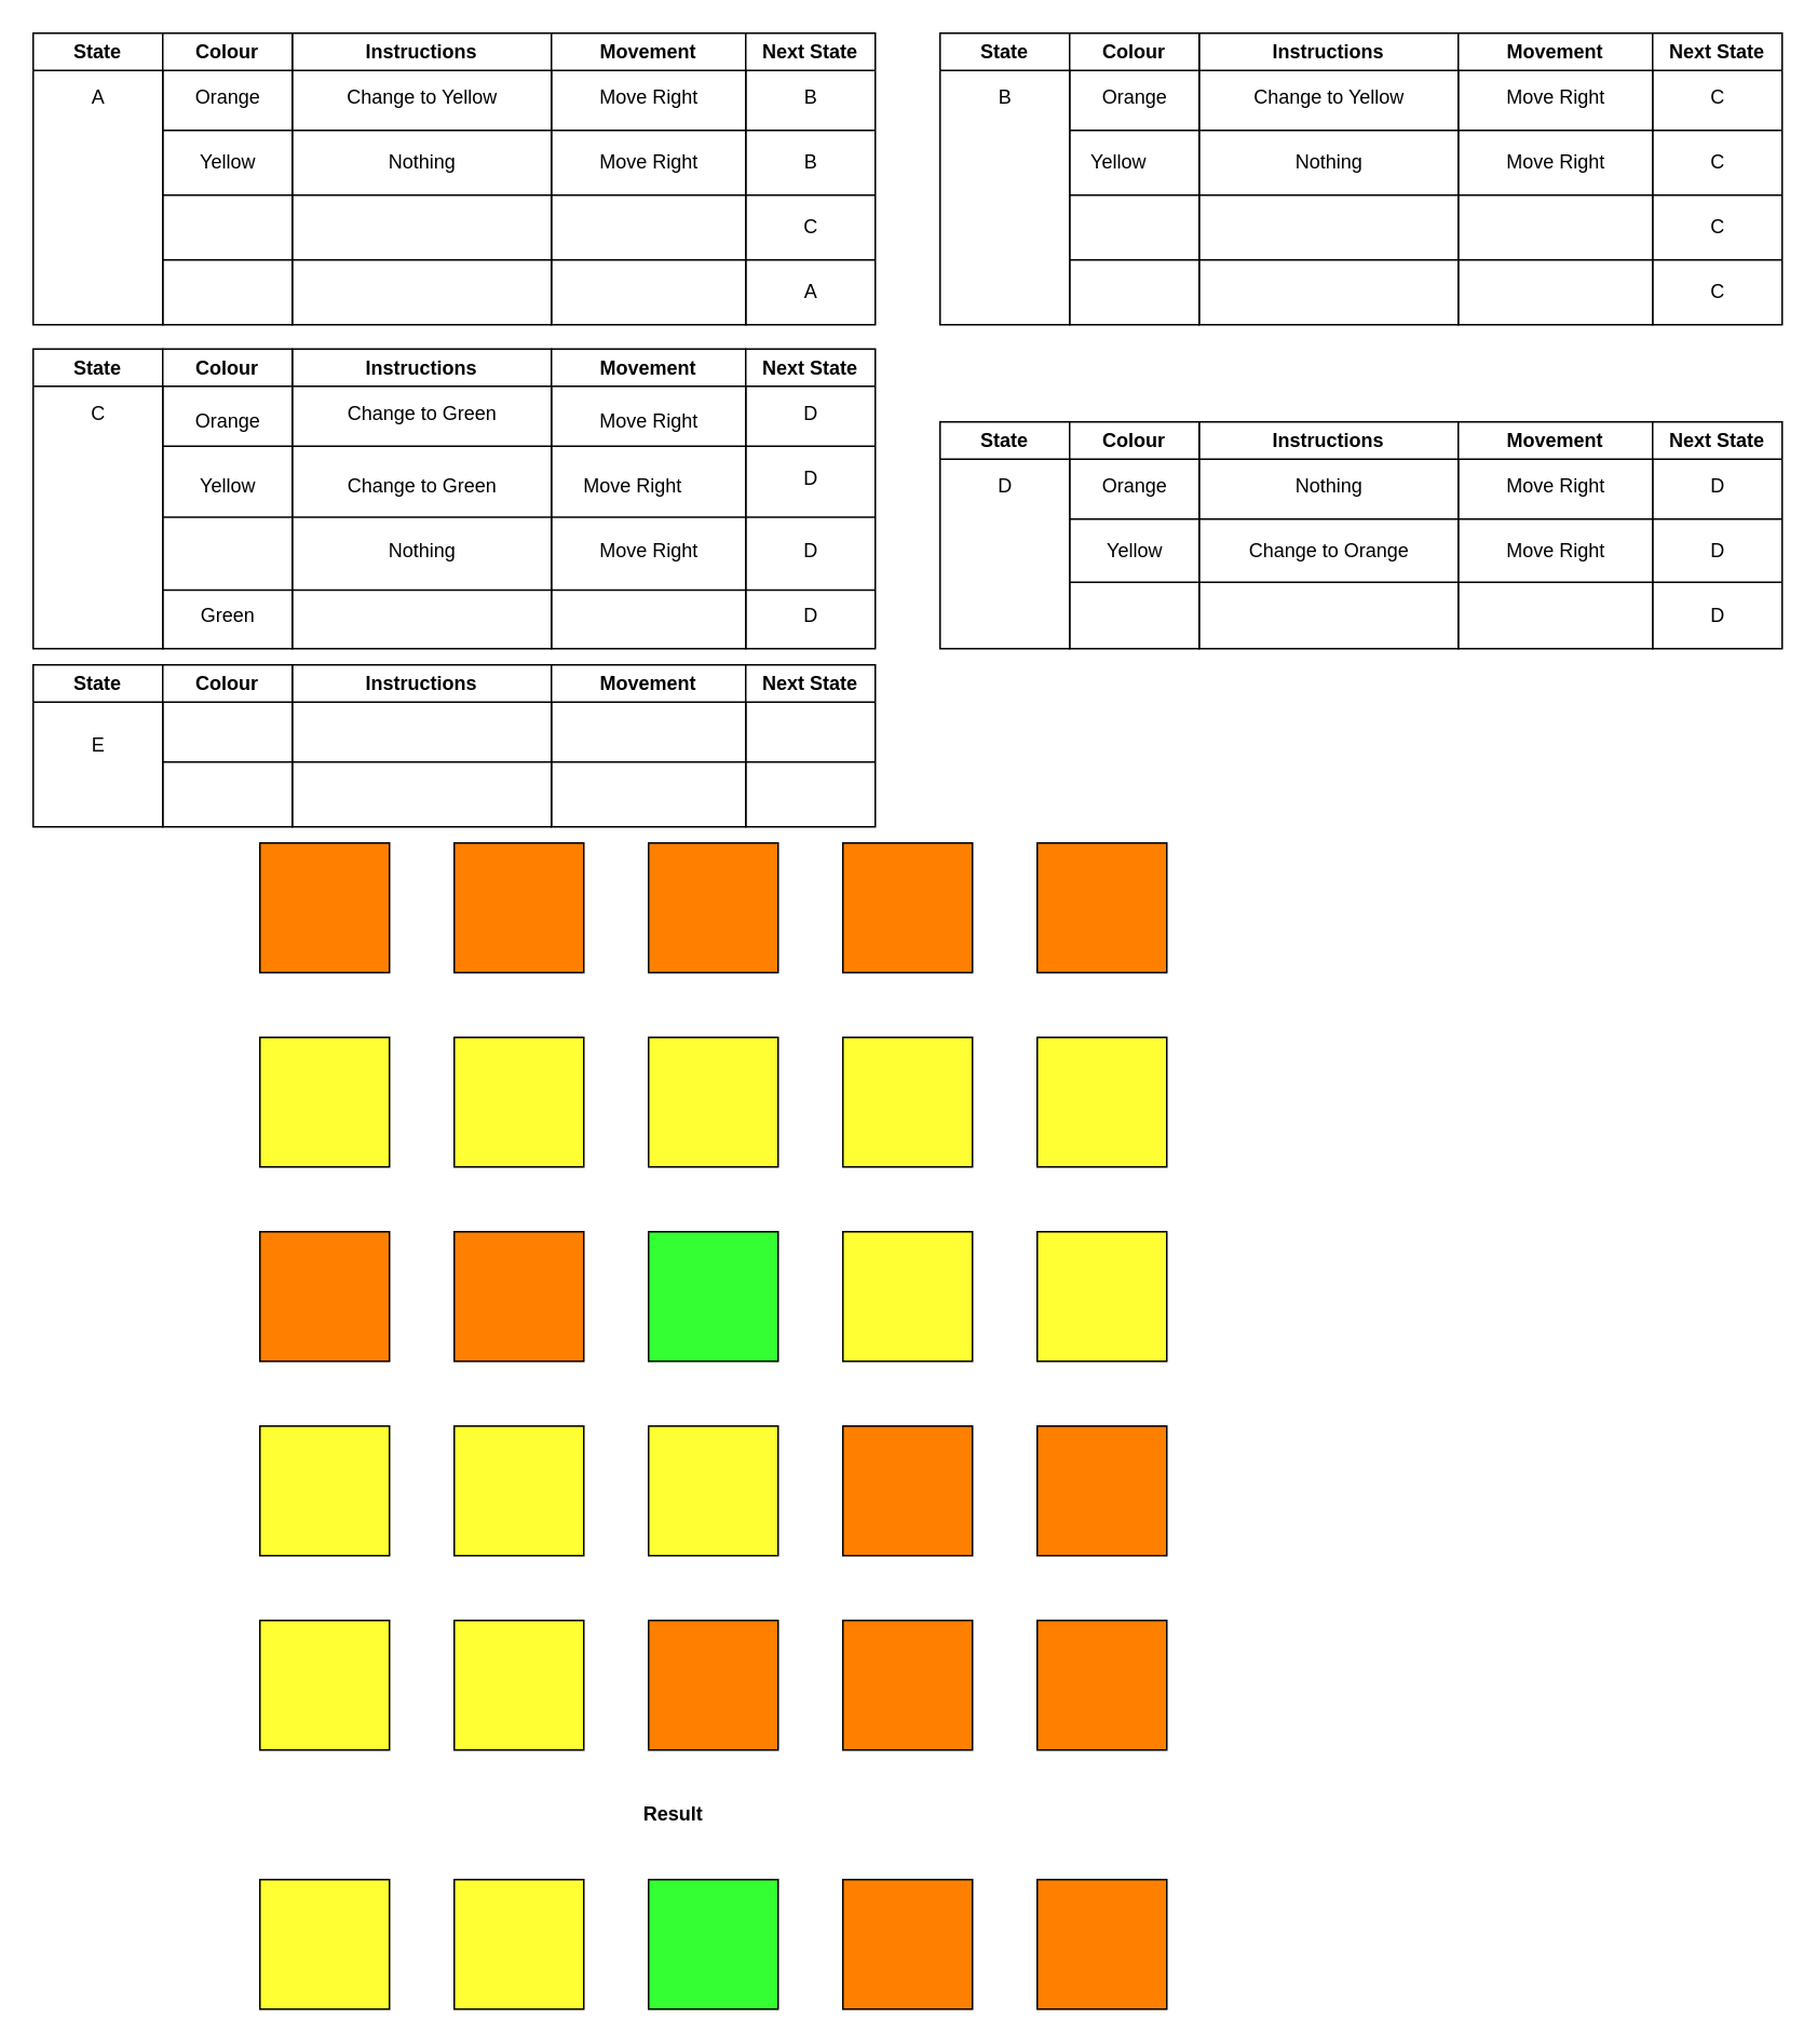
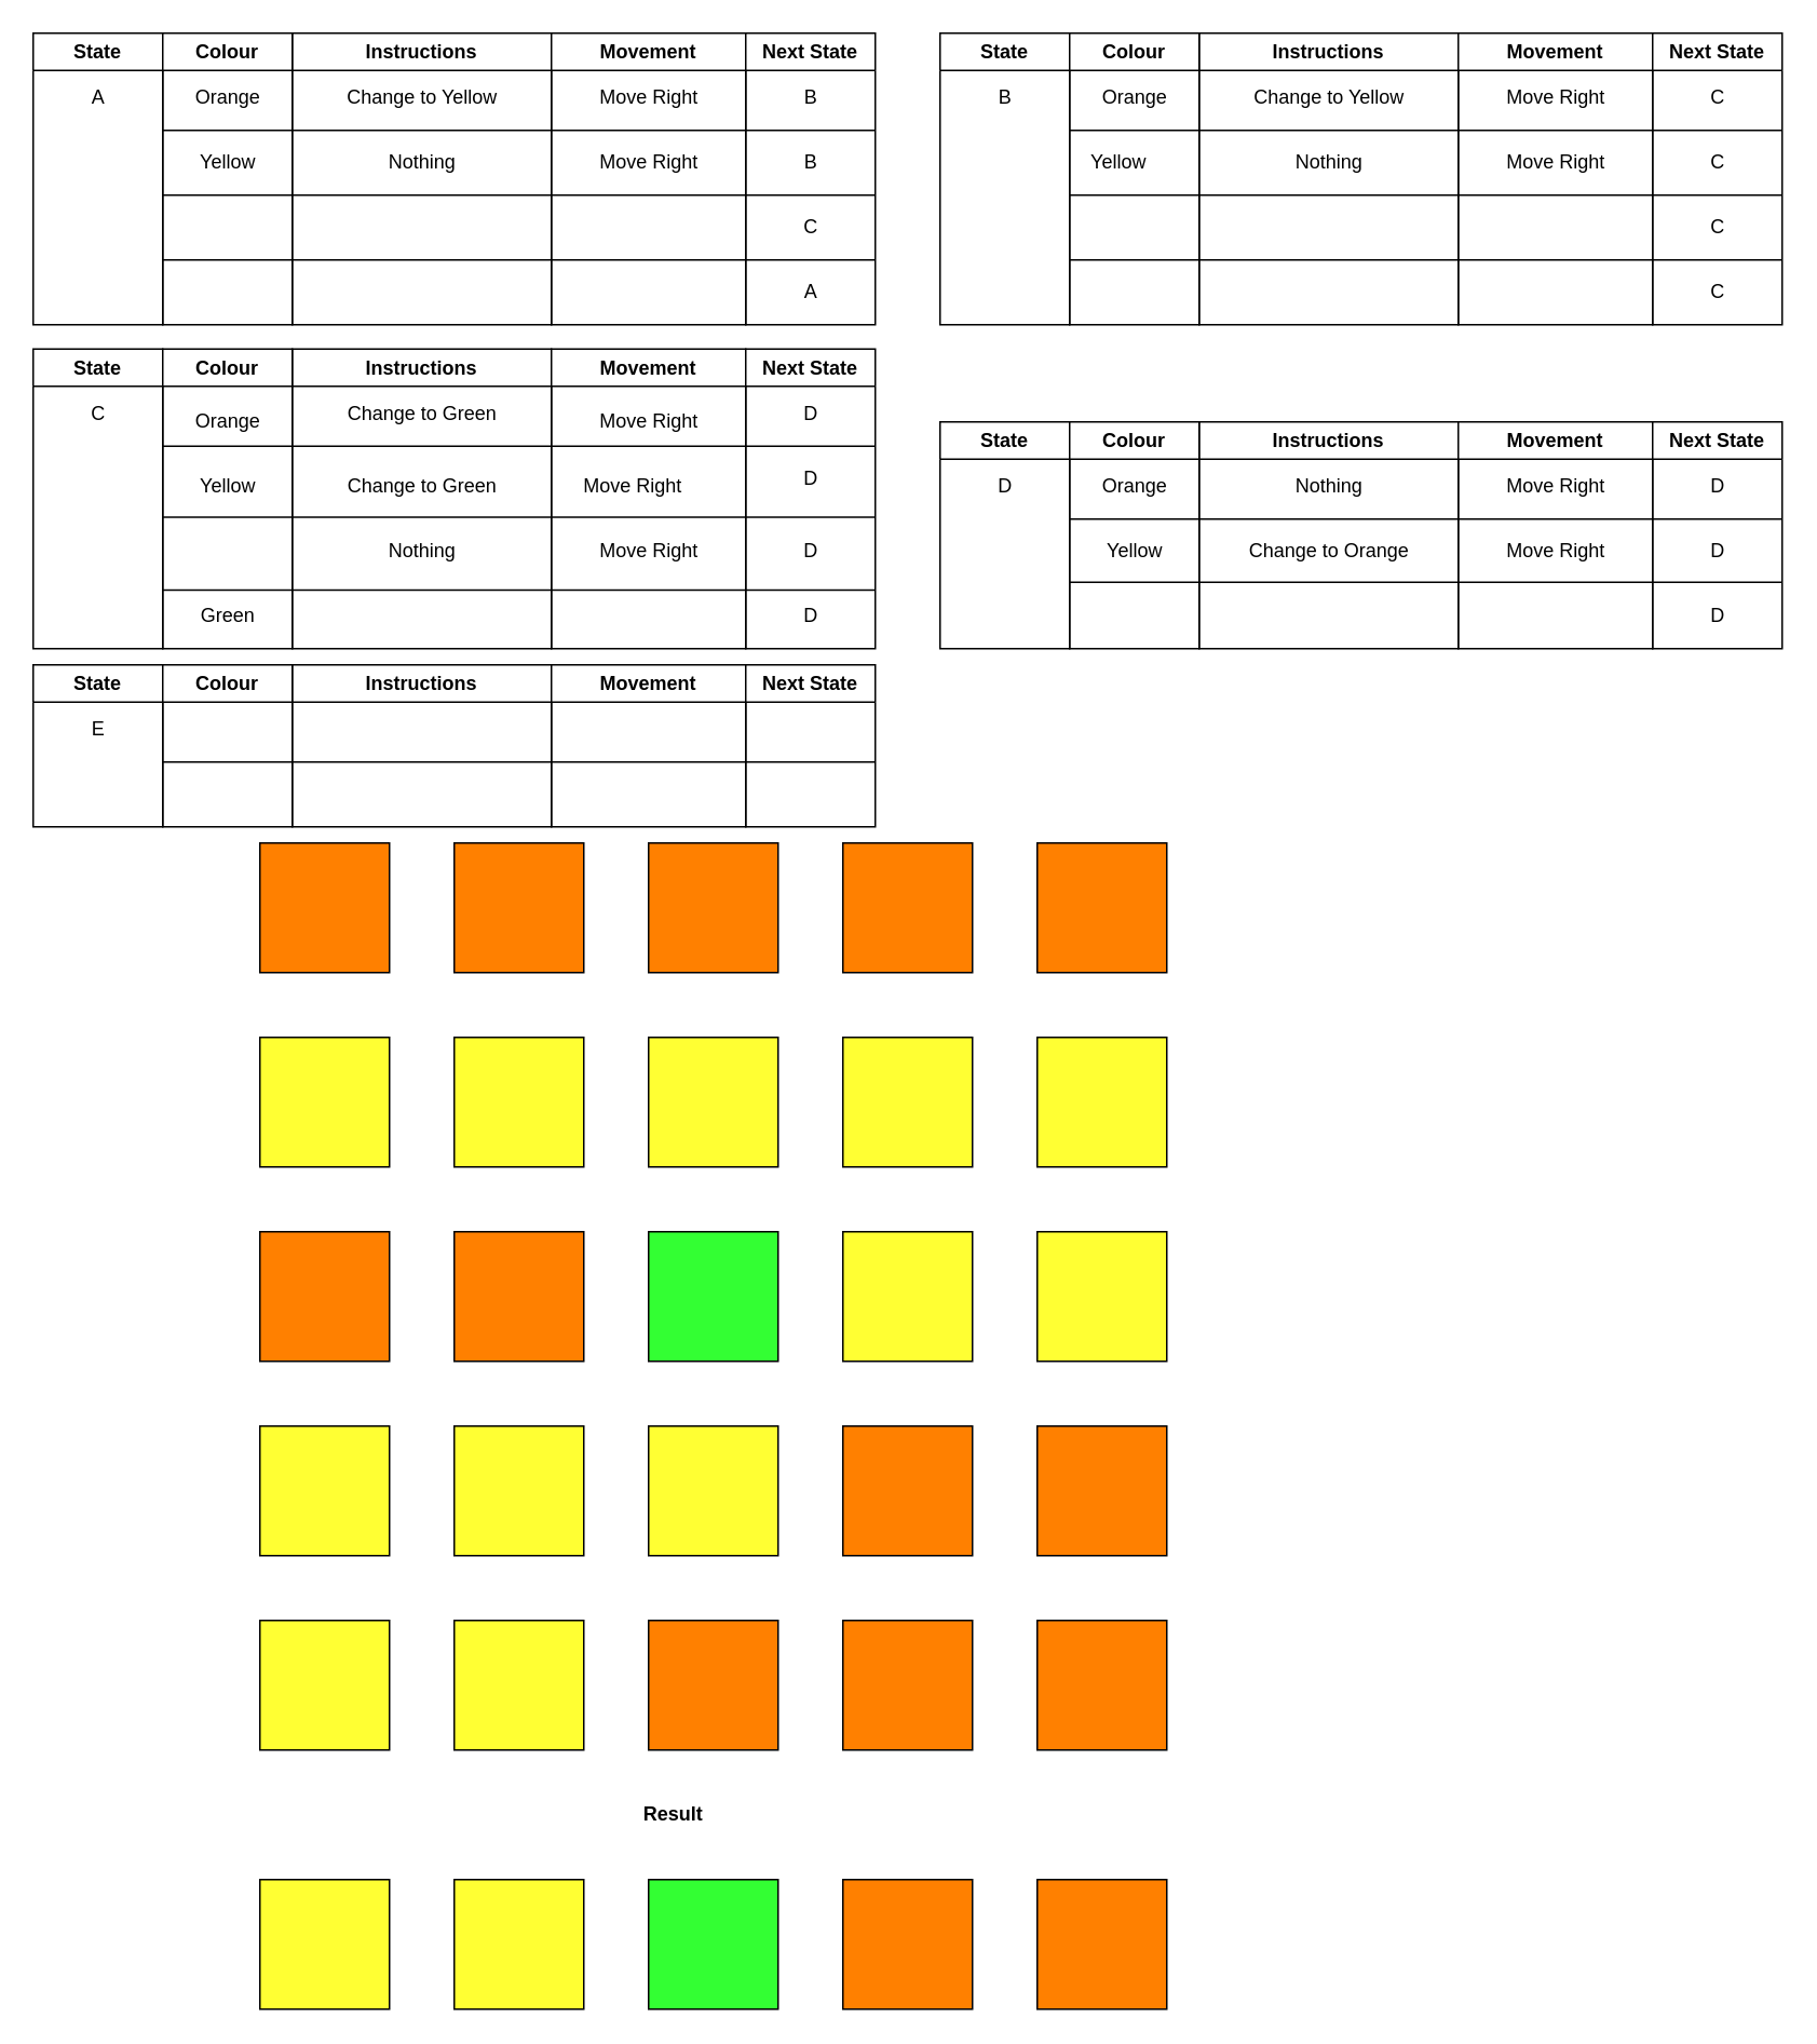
- <mxCell id="84" value="E" style="text;html=1;align=center;verticalAlign=middle;resizable=0;points=[];autosize=1;strokeColor=none;fillColor=none;" vertex="1" parent="83"><mxGeometry x="25" y="35" width="30" height="30" as="geometry" /></mxCell>
+ <mxCell id="84" value="E" style="text;html=1;align=center;verticalAlign=middle;resizable=0;points=[];autosize=1;strokeColor=none;fillColor=none;" vertex="1" parent="83"><mxGeometry x="25" y="25" width="30" height="30" as="geometry" /></mxCell>
